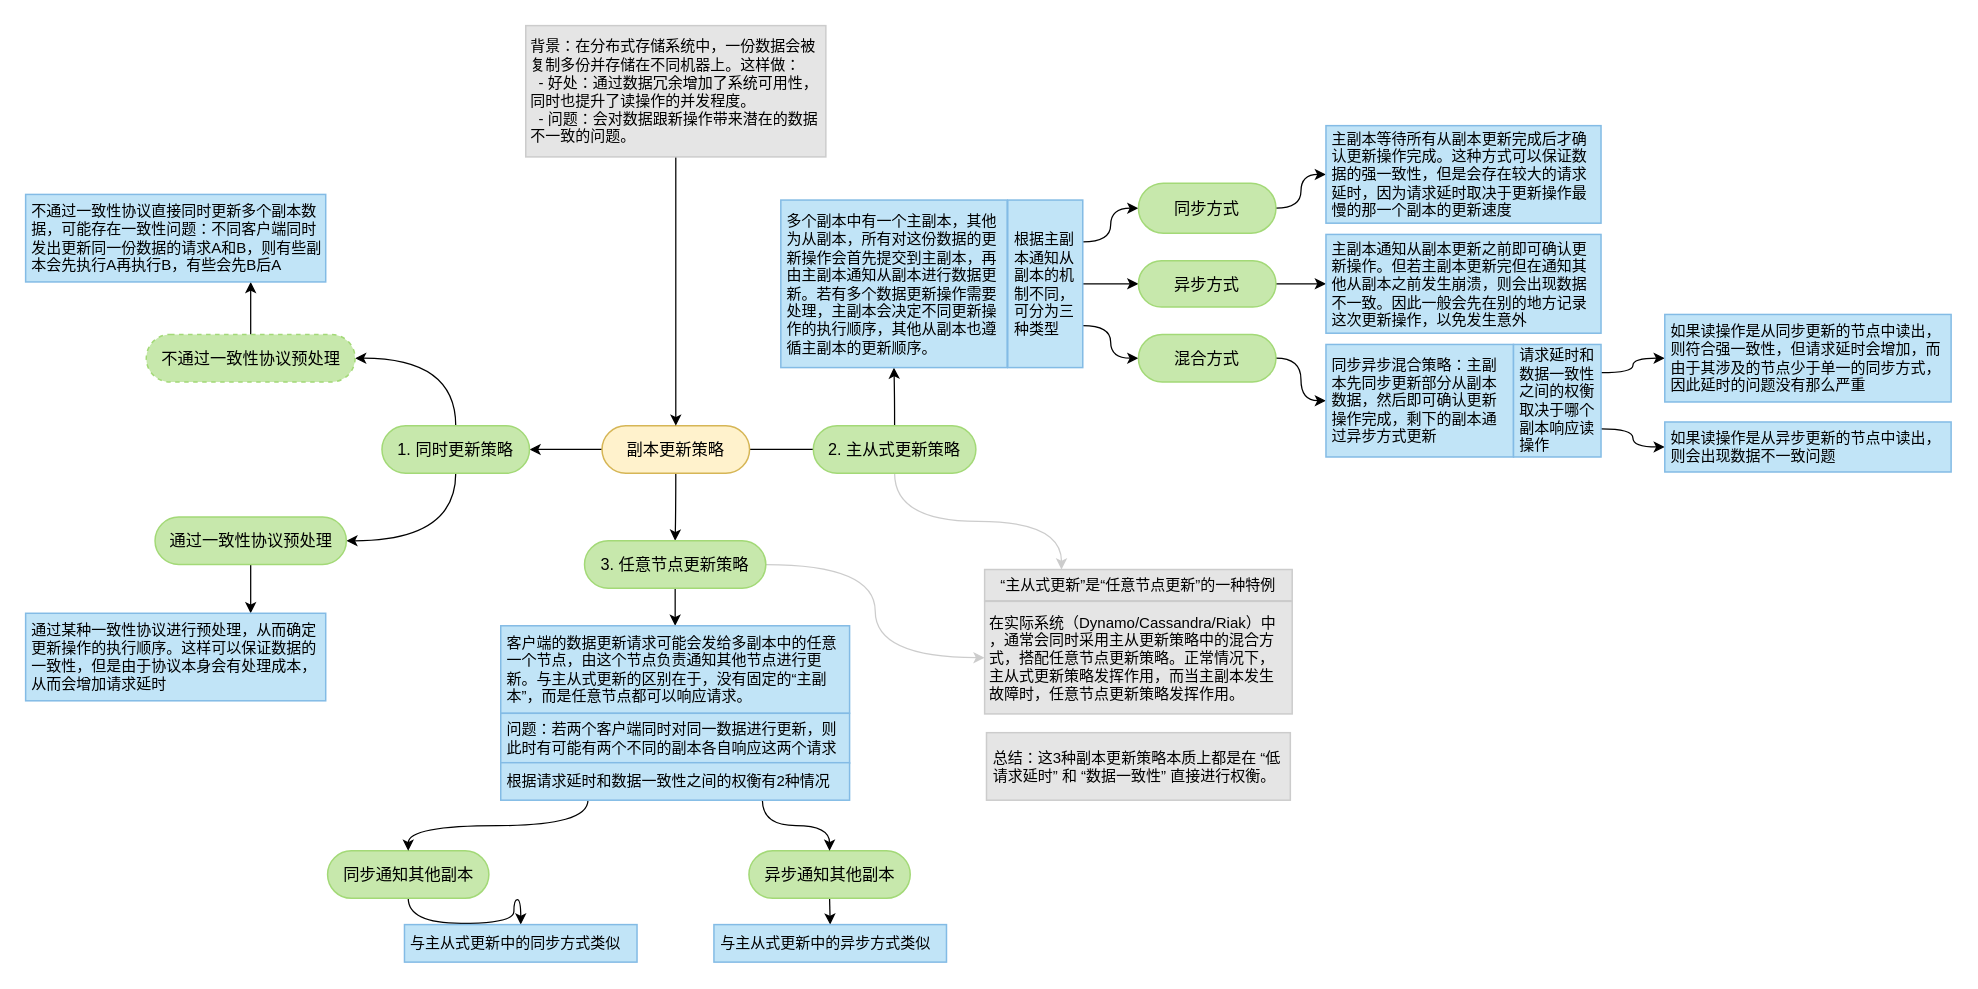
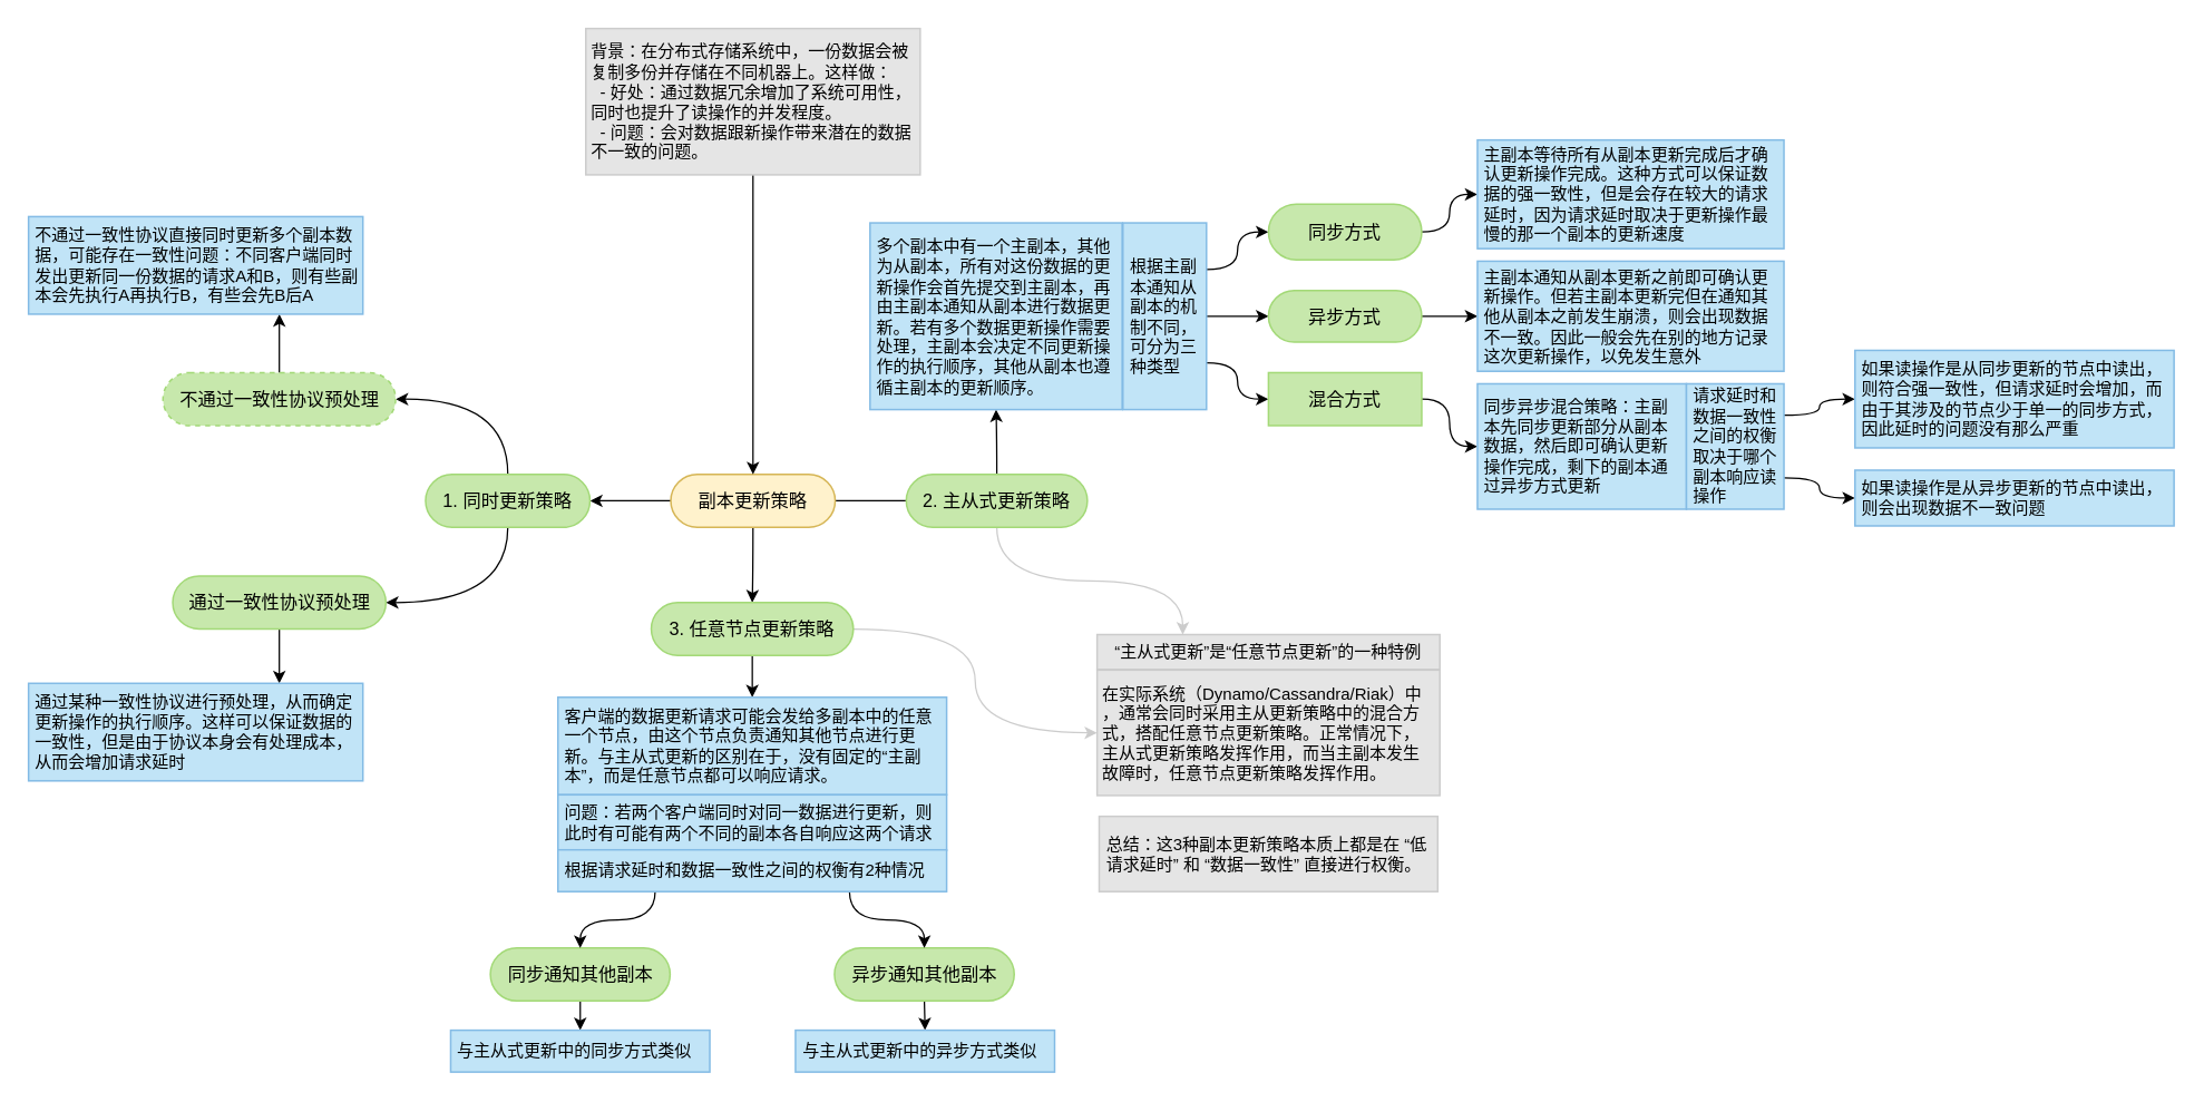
- <mxCell id="31" value="混合方式" style="html=1;whiteSpace=wrap;rounded=1;arcSize=50;fontSize=13;fontColor=#000000;spacing=5;strokeColor=#a3d977;strokeOpacity=100;fillOpacity=100;fillColor=#c7e8ac;strokeWidth=1.2;" parent="1" vertex="1"><mxGeometry x="910" y="267" width="110" height="38" as="geometry" /></mxCell>
+ <mxCell id="31" value="混合方式" style="html=1;whiteSpace=wrap;arcSize=50;fontSize=13;fontColor=#000000;spacing=5;strokeColor=#a3d977;strokeOpacity=100;fillOpacity=100;fillColor=#c7e8ac;strokeWidth=1.2;rounded=0;" parent="1" vertex="1"><mxGeometry x="910" y="267" width="110" height="38" as="geometry" /></mxCell>
- <mxCell id="11" value="同步通知其他副本" style="html=1;whiteSpace=wrap;rounded=1;arcSize=50;fontSize=13;fontColor=#000000;spacing=5;strokeColor=#a3d977;strokeOpacity=100;fillOpacity=100;fillColor=#c7e8ac;strokeWidth=1.2;" parent="1" vertex="1"><mxGeometry x="261.5" y="680" width="129" height="38" as="geometry" /></mxCell>
+ <mxCell id="11" value="同步通知其他副本" style="html=1;whiteSpace=wrap;rounded=1;arcSize=50;fontSize=13;fontColor=#000000;spacing=5;strokeColor=#a3d977;strokeOpacity=100;fillOpacity=100;fillColor=#c7e8ac;strokeWidth=1.2;" parent="1" vertex="1"><mxGeometry x="351.5" y="680" width="129" height="38" as="geometry" /></mxCell>
